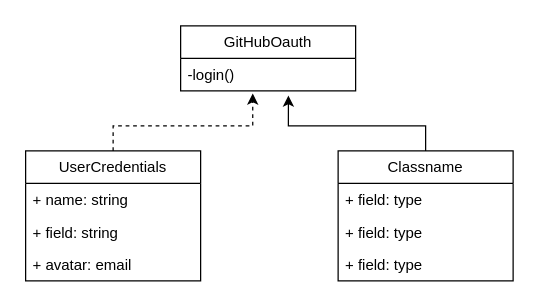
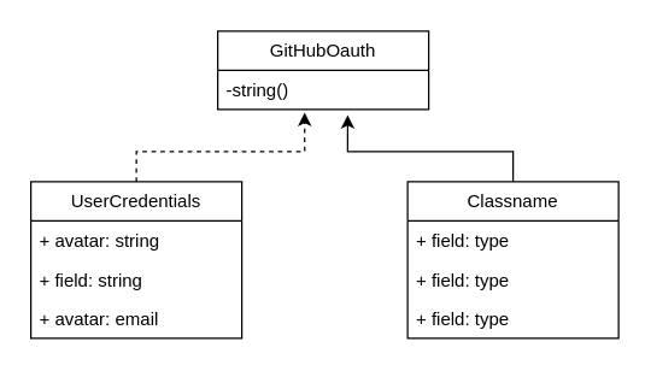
- <mxCell id="3" value="-login()" style="text;strokeColor=none;fillColor=none;align=left;verticalAlign=top;spacingLeft=4;spacingRight=4;overflow=hidden;rotatable=0;points=[[0,0.5],[1,0.5]];portConstraint=eastwest;whiteSpace=wrap;html=1;" vertex="1" parent="2"><mxGeometry y="26" width="140" height="26" as="geometry" /></mxCell>
+ <mxCell id="3" value="-string()" style="text;strokeColor=none;fillColor=none;align=left;verticalAlign=top;spacingLeft=4;spacingRight=4;overflow=hidden;rotatable=0;points=[[0,0.5],[1,0.5]];portConstraint=eastwest;whiteSpace=wrap;html=1;" vertex="1" parent="2"><mxGeometry y="26" width="140" height="26" as="geometry" /></mxCell>
- <mxCell id="5" value="+ name: string" style="text;strokeColor=none;fillColor=none;align=left;verticalAlign=top;spacingLeft=4;spacingRight=4;overflow=hidden;rotatable=0;points=[[0,0.5],[1,0.5]];portConstraint=eastwest;whiteSpace=wrap;html=1;" vertex="1" parent="4"><mxGeometry y="26" width="140" height="26" as="geometry" /></mxCell>
+ <mxCell id="5" value="+ avatar: string" style="text;strokeColor=none;fillColor=none;align=left;verticalAlign=top;spacingLeft=4;spacingRight=4;overflow=hidden;rotatable=0;points=[[0,0.5],[1,0.5]];portConstraint=eastwest;whiteSpace=wrap;html=1;" vertex="1" parent="4"><mxGeometry y="26" width="140" height="26" as="geometry" /></mxCell>
